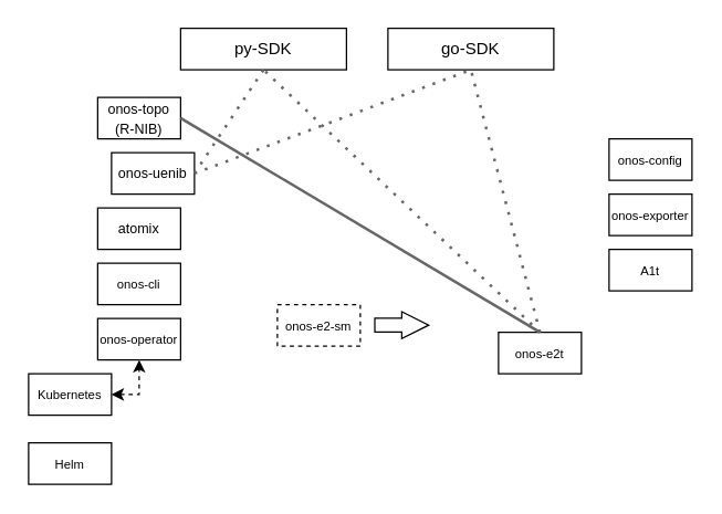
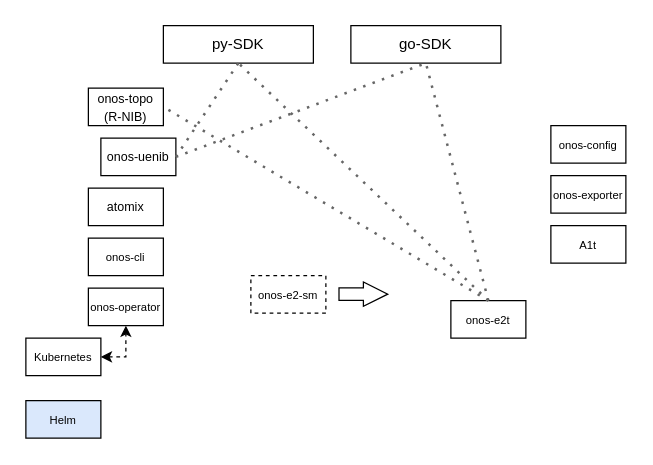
- <mxCell id="19" value="" style="endArrow=none;dashed=0;html=1;dashPattern=1 3;strokeWidth=2;rounded=0;entryX=1;entryY=0.5;entryDx=0;entryDy=0;exitX=0.5;exitY=0;exitDx=0;exitDy=0;fillColor=#f5f5f5;strokeColor=#666666;" edge="1" parent="1" source="16" target="13"><mxGeometry width="50" height="50" relative="1" as="geometry"><mxPoint x="250" y="160" as="sourcePoint" /><mxPoint x="300" y="110" as="targetPoint" /></mxGeometry></mxCell>
+ <mxCell id="19" value="" style="endArrow=none;dashed=1;html=1;dashPattern=1 3;strokeWidth=2;rounded=0;entryX=1;entryY=0.5;entryDx=0;entryDy=0;exitX=0.5;exitY=0;exitDx=0;exitDy=0;fillColor=#f5f5f5;strokeColor=#666666;" edge="1" parent="1" source="16" target="13"><mxGeometry width="50" height="50" relative="1" as="geometry"><mxPoint x="250" y="160" as="sourcePoint" /><mxPoint x="300" y="110" as="targetPoint" /></mxGeometry></mxCell>
- <mxCell id="3" value="&lt;font style=&quot;font-size: 9px;&quot;&gt;Helm&lt;/font&gt;" style="rounded=0;whiteSpace=wrap;html=1;" vertex="1" parent="1"><mxGeometry x="20" y="320" width="60" height="30" as="geometry" /></mxCell>
+ <mxCell id="3" value="&lt;font style=&quot;font-size: 9px;&quot;&gt;Helm&lt;/font&gt;" style="rounded=0;whiteSpace=wrap;html=1;fillColor=#dae8fc;" vertex="1" parent="1"><mxGeometry x="20" y="320" width="60" height="30" as="geometry" /></mxCell>
